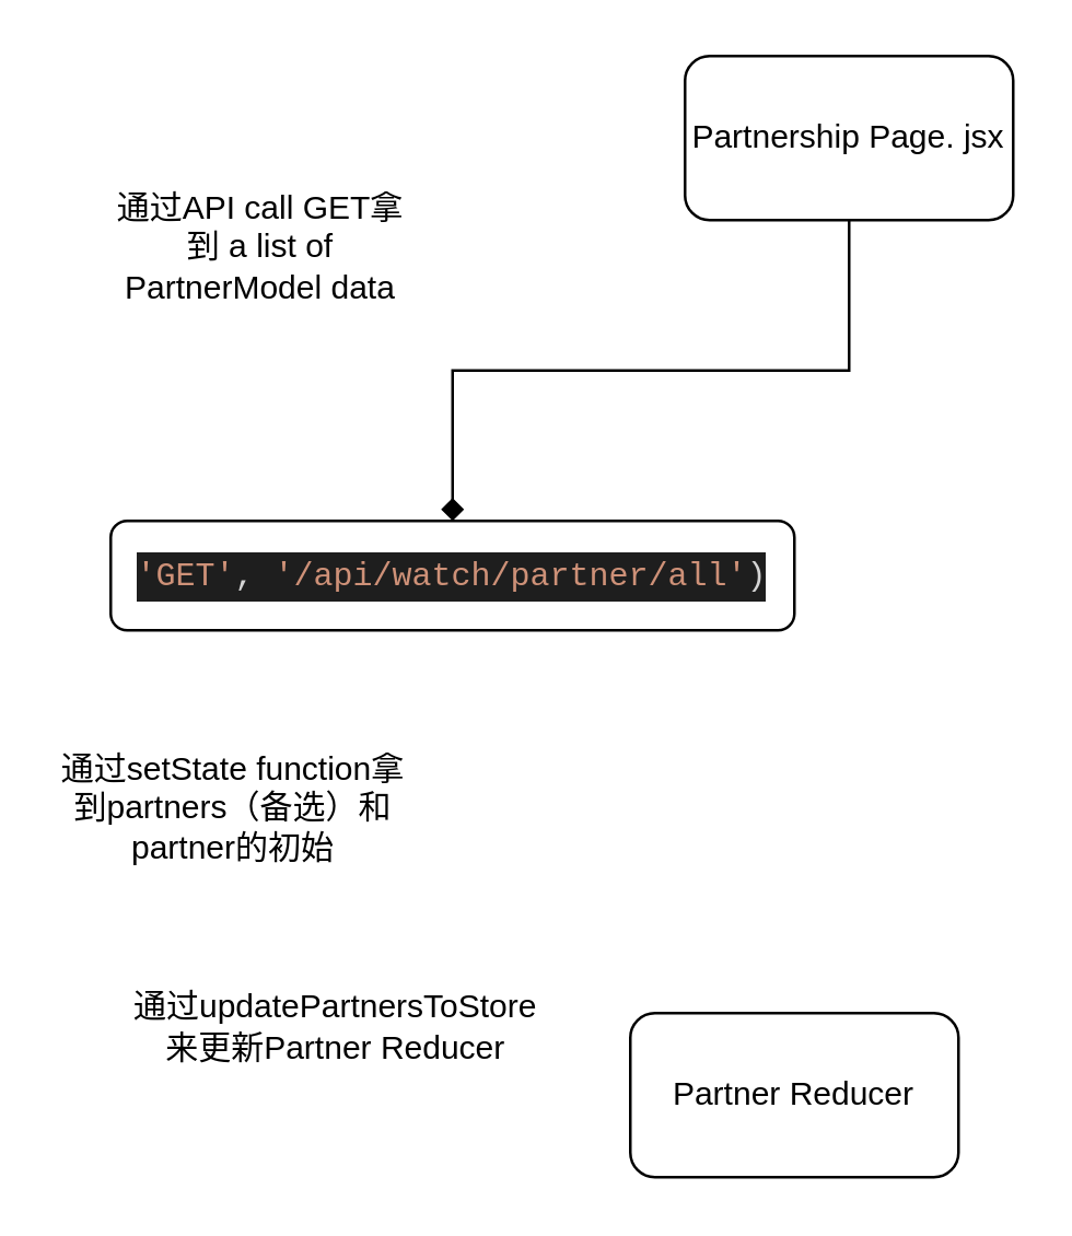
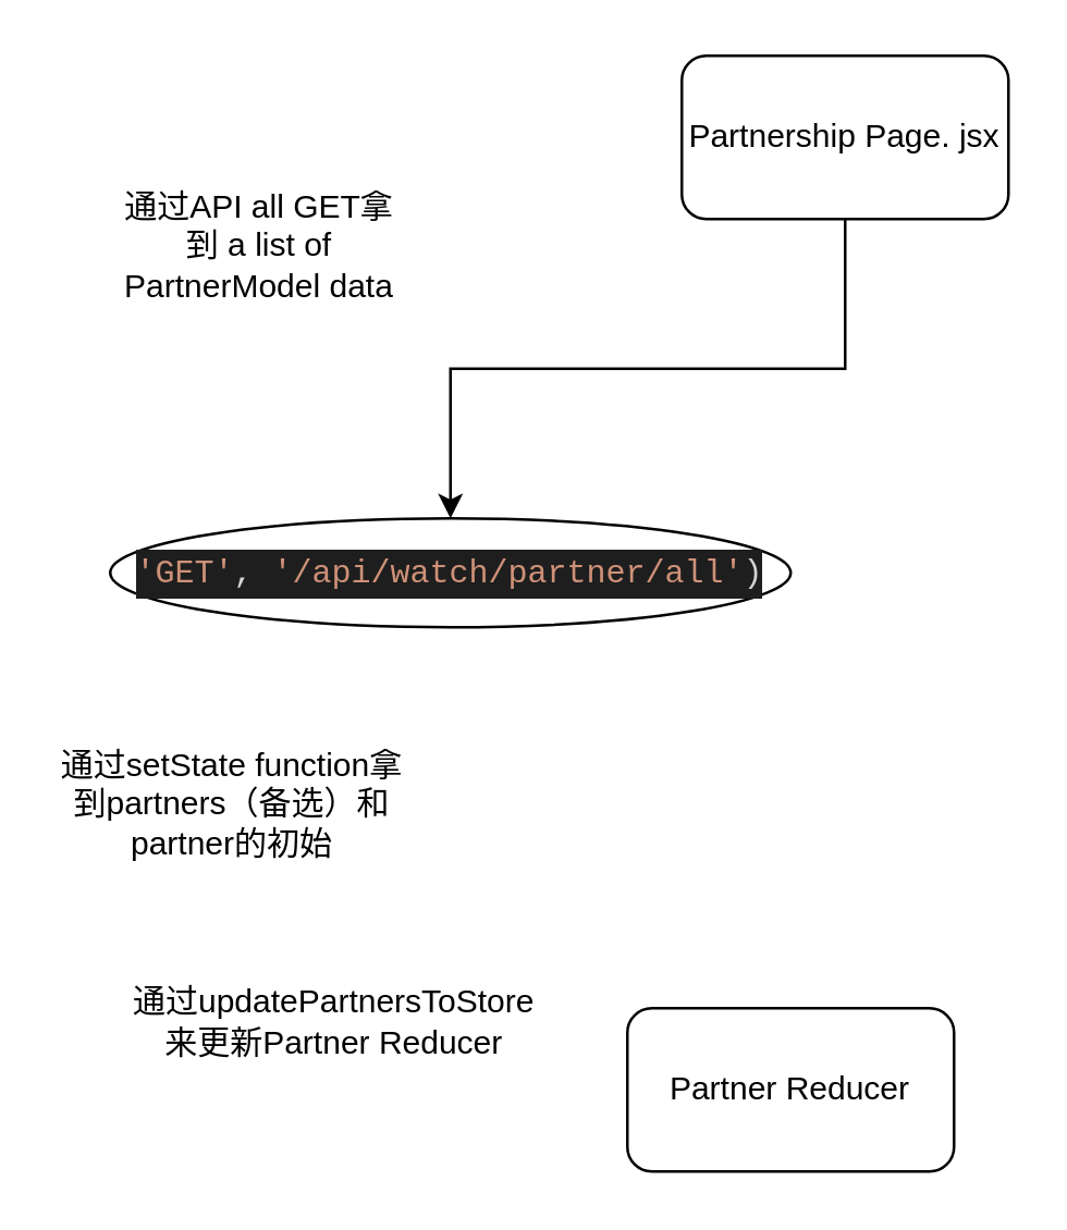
- <mxCell id="5" value="通过API call GET拿到 a list of PartnerModel data" style="text;html=1;strokeColor=none;fillColor=none;align=center;verticalAlign=middle;whiteSpace=wrap;rounded=0;" vertex="1" parent="1"><mxGeometry x="40" y="60" width="110" height="60" as="geometry" /></mxCell>
+ <mxCell id="5" value="通过API all GET拿到 a list of PartnerModel data" style="text;html=1;strokeColor=none;fillColor=none;align=center;verticalAlign=middle;whiteSpace=wrap;rounded=0;" vertex="1" parent="1"><mxGeometry x="40" y="60" width="110" height="60" as="geometry" /></mxCell>
- <mxCell id="2" style="edgeStyle=orthogonalEdgeStyle;rounded=0;orthogonalLoop=1;jettySize=auto;html=1;entryX=0.5;entryY=0;entryDx=0;entryDy=0;endArrow=diamond;" edge="1" parent="1" source="3" target="4"><mxGeometry relative="1" as="geometry" /></mxCell>
+ <mxCell id="2" style="edgeStyle=orthogonalEdgeStyle;rounded=0;orthogonalLoop=1;jettySize=auto;html=1;entryX=0.5;entryY=0;entryDx=0;entryDy=0;" edge="1" parent="1" source="3" target="4"><mxGeometry relative="1" as="geometry" /></mxCell>
- <mxCell id="4" value="&lt;div style=&quot;color: rgb(212 , 212 , 212) ; background-color: rgb(30 , 30 , 30) ; font-family: &amp;#34;menlo&amp;#34; , &amp;#34;monaco&amp;#34; , &amp;#34;courier new&amp;#34; , monospace ; line-height: 18px ; white-space: pre&quot;&gt;&lt;span style=&quot;color: #ce9178&quot;&gt;'GET'&lt;/span&gt;, &lt;span style=&quot;color: #ce9178&quot;&gt;'/api/watch/partner/all'&lt;/span&gt;)&lt;/div&gt;" style="rounded=1;whiteSpace=wrap;html=1;" vertex="1" parent="1"><mxGeometry x="40" y="190" width="250" height="40" as="geometry" /></mxCell>
+ <mxCell id="4" value="&lt;div style=&quot;color: rgb(212 , 212 , 212) ; background-color: rgb(30 , 30 , 30) ; font-family: &amp;#34;menlo&amp;#34; , &amp;#34;monaco&amp;#34; , &amp;#34;courier new&amp;#34; , monospace ; line-height: 18px ; white-space: pre&quot;&gt;&lt;span style=&quot;color: #ce9178&quot;&gt;'GET'&lt;/span&gt;, &lt;span style=&quot;color: #ce9178&quot;&gt;'/api/watch/partner/all'&lt;/span&gt;)&lt;/div&gt;" style="ellipse;whiteSpace=wrap;html=1;" vertex="1" parent="1"><mxGeometry x="40" y="190" width="250" height="40" as="geometry" /></mxCell>
